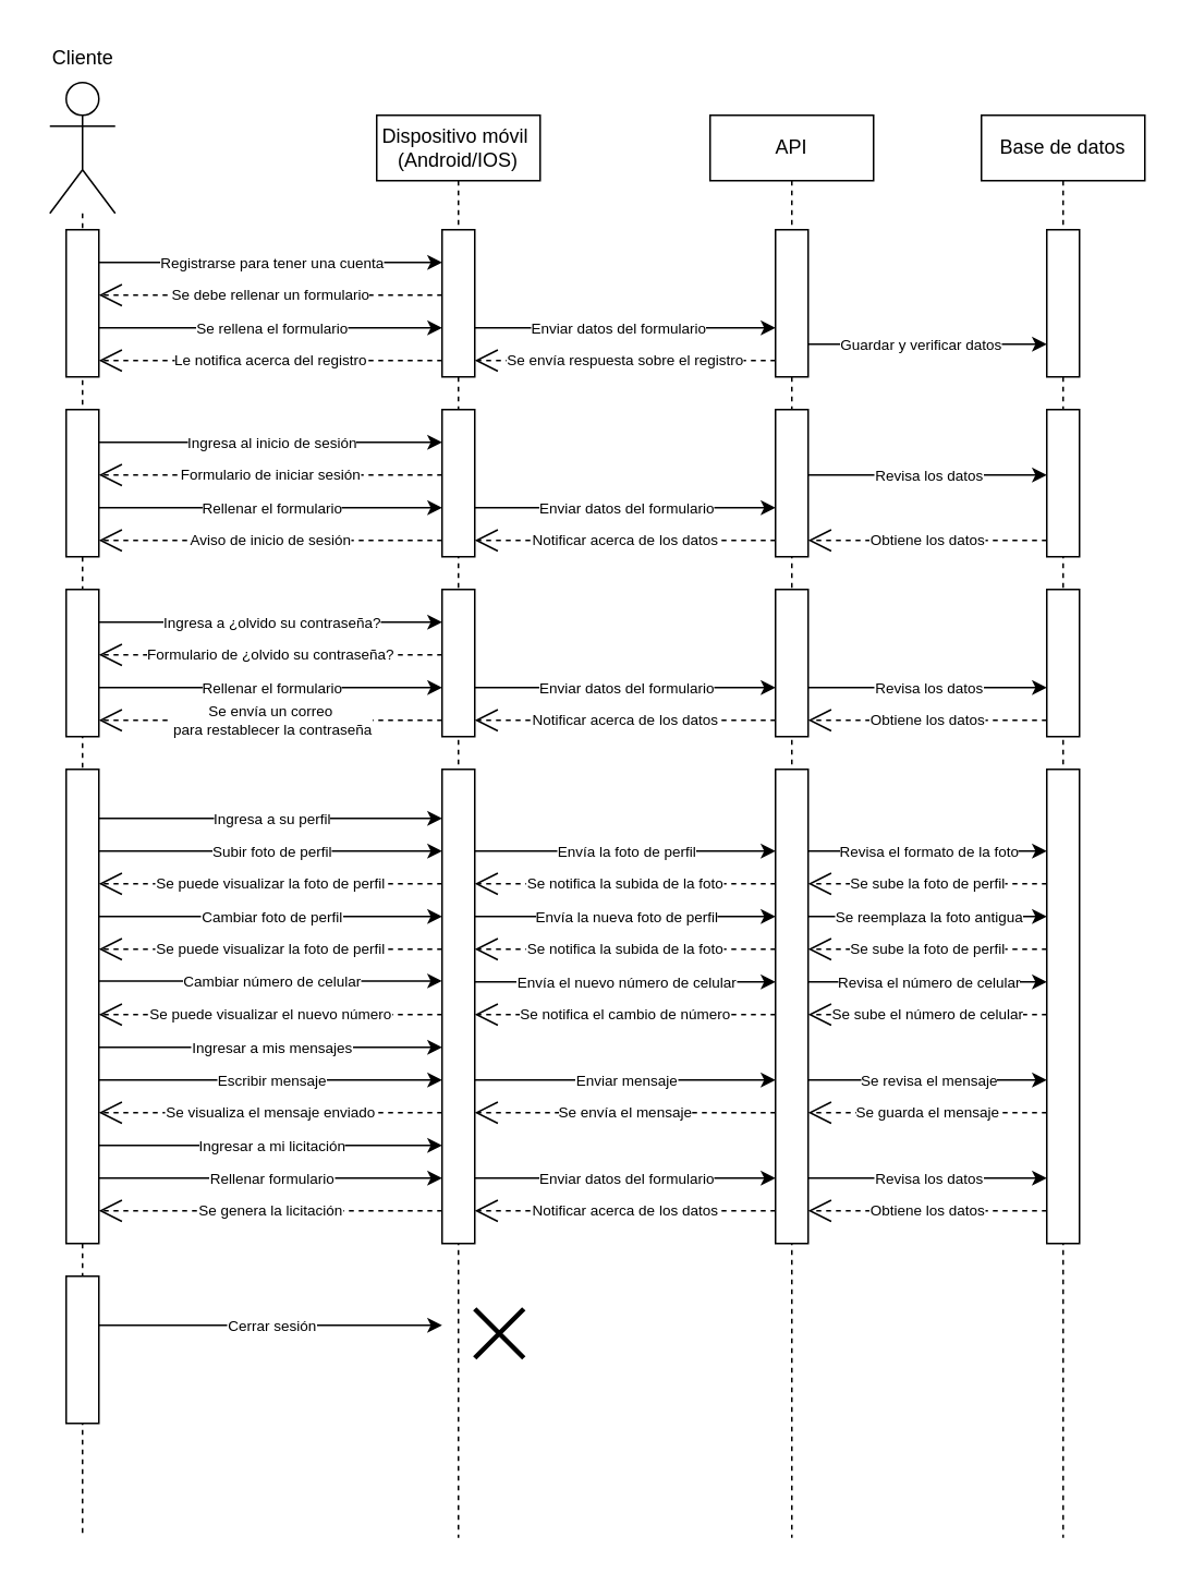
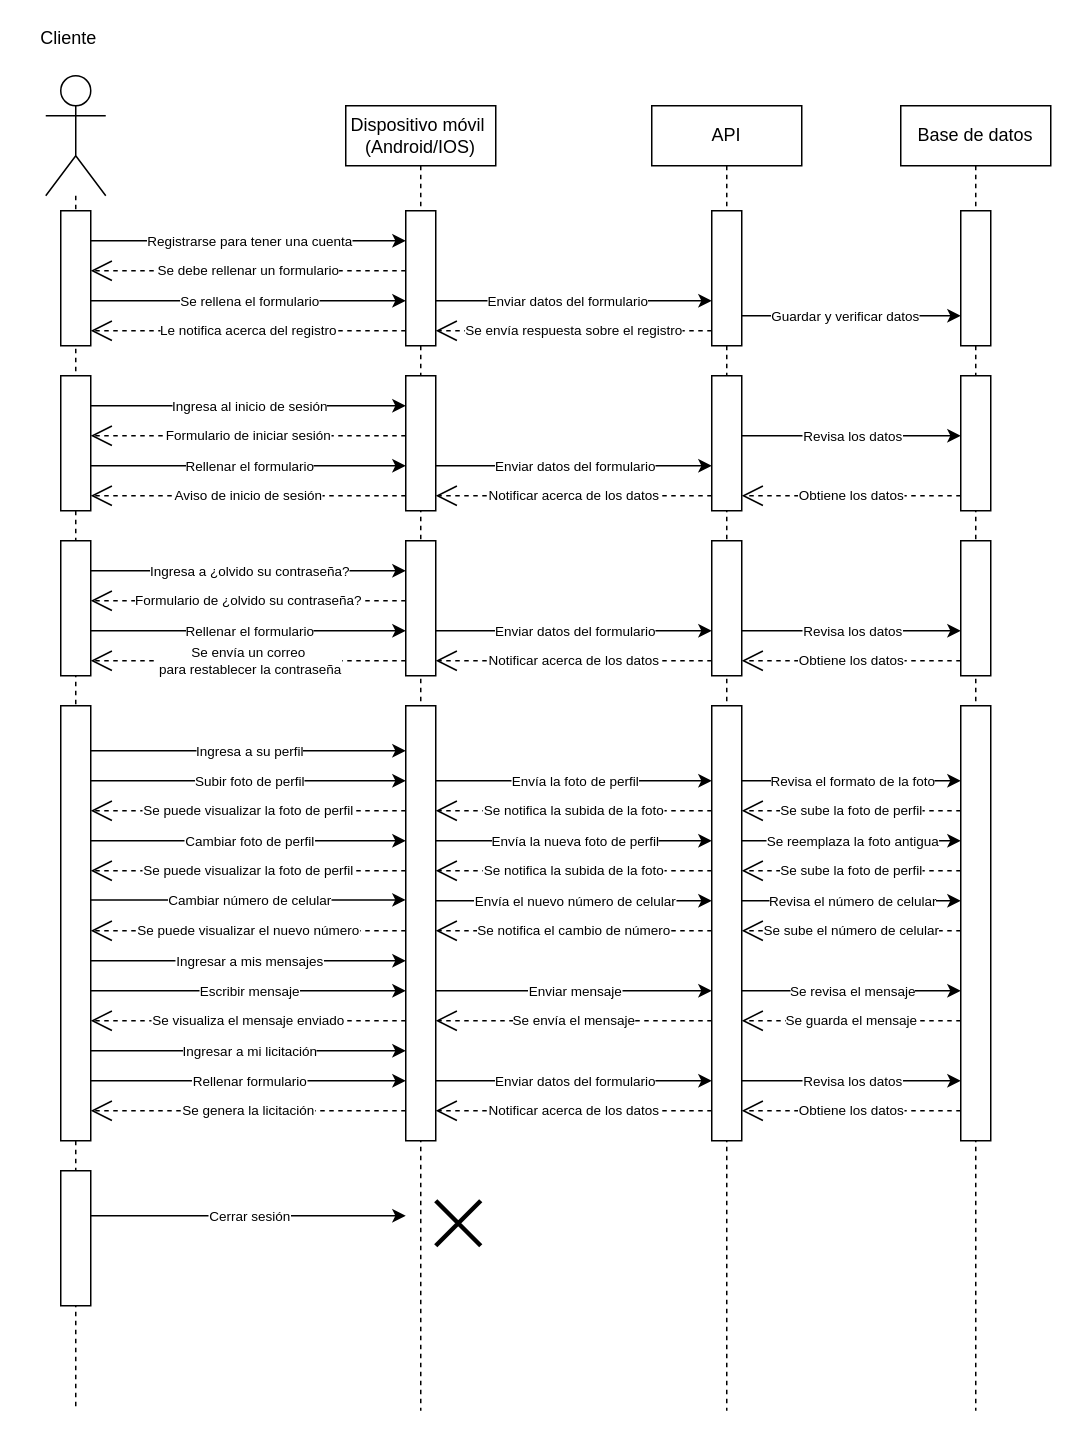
- <mxCell id="8" value="Cliente" style="text;html=1;align=center;verticalAlign=middle;resizable=0;points=[];autosize=1;strokeColor=none;fillColor=none;" vertex="1" parent="1"><mxGeometry x="20" y="20" width="60" height="30" as="geometry" /></mxCell>
+ <mxCell id="8" value="Cliente" style="text;html=1;align=center;verticalAlign=middle;resizable=0;points=[];autosize=1;strokeColor=none;fillColor=none;" vertex="1" parent="1"><mxGeometry x="15" y="10" width="60" height="30" as="geometry" /></mxCell>
